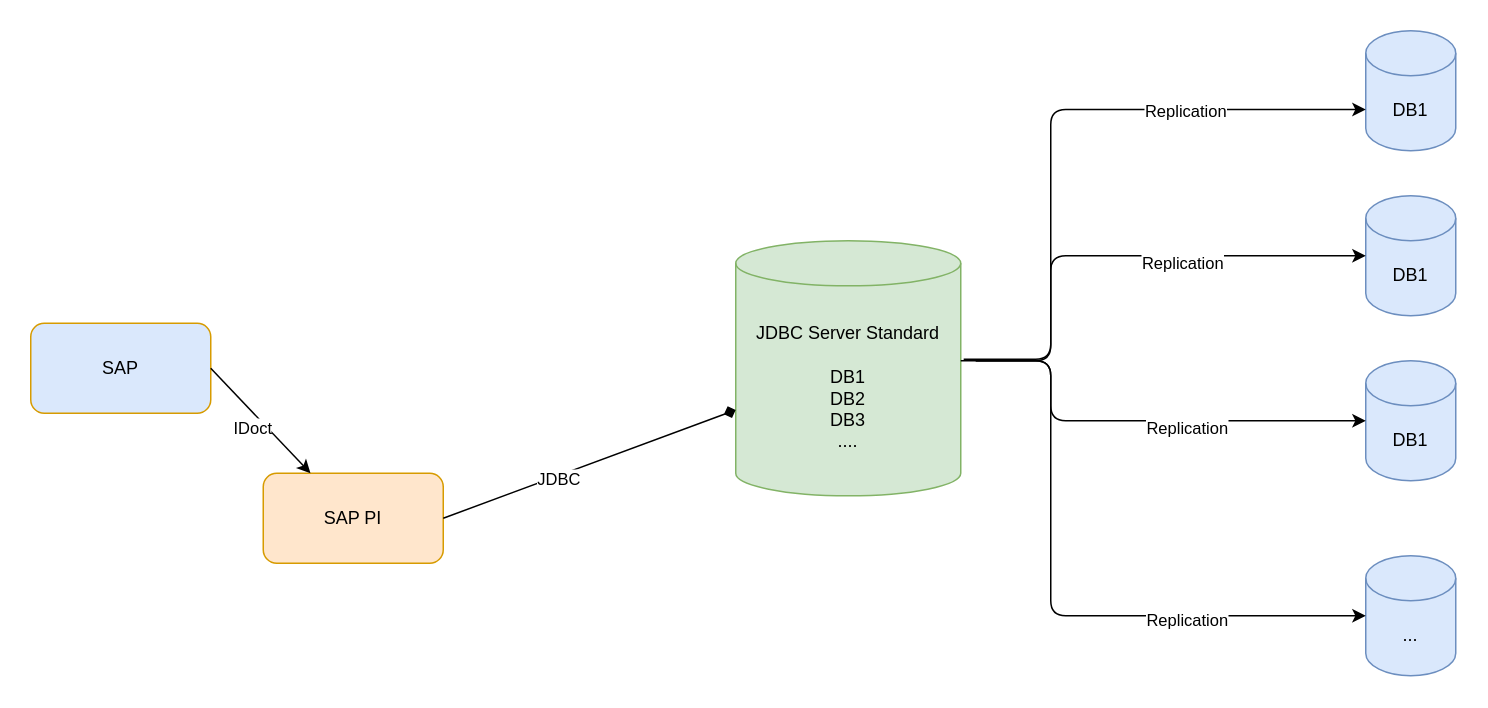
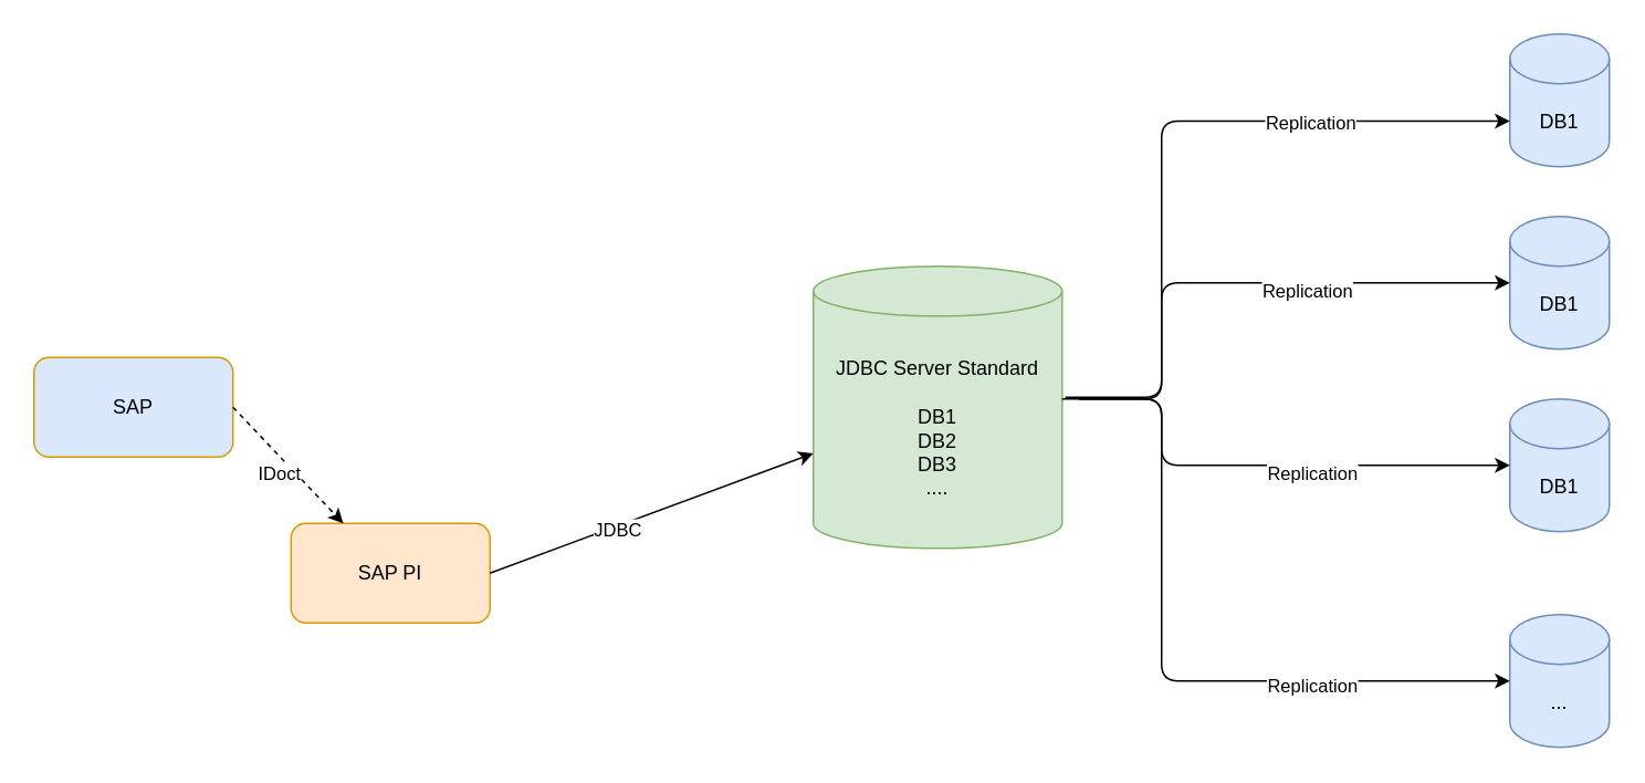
- <mxCell id="19" value="" style="endArrow=classic;html=1;exitX=1;exitY=0.5;exitDx=0;exitDy=0;" edge="1" parent="1" source="18" target="3"><mxGeometry width="50" height="50" relative="1" as="geometry"><mxPoint x="540" y="130" as="sourcePoint" /><mxPoint x="590" y="80" as="targetPoint" /></mxGeometry></mxCell>
+ <mxCell id="19" value="" style="endArrow=classic;html=1;exitX=1;exitY=0.5;exitDx=0;exitDy=0;dashed=1;" edge="1" parent="1" source="18" target="3"><mxGeometry width="50" height="50" relative="1" as="geometry"><mxPoint x="540" y="130" as="sourcePoint" /><mxPoint x="590" y="80" as="targetPoint" /></mxGeometry></mxCell>
- <mxCell id="4" value="" style="endArrow=diamond;html=1;exitX=1;exitY=0.5;exitDx=0;exitDy=0;" edge="1" parent="1" source="3" target="2"><mxGeometry width="50" height="50" relative="1" as="geometry"><mxPoint x="530" y="360" as="sourcePoint" /><mxPoint x="580" y="310" as="targetPoint" /></mxGeometry></mxCell>
+ <mxCell id="4" value="" style="endArrow=classic;html=1;exitX=1;exitY=0.5;exitDx=0;exitDy=0;" edge="1" parent="1" source="3" target="2"><mxGeometry width="50" height="50" relative="1" as="geometry"><mxPoint x="530" y="360" as="sourcePoint" /><mxPoint x="580" y="310" as="targetPoint" /></mxGeometry></mxCell>
